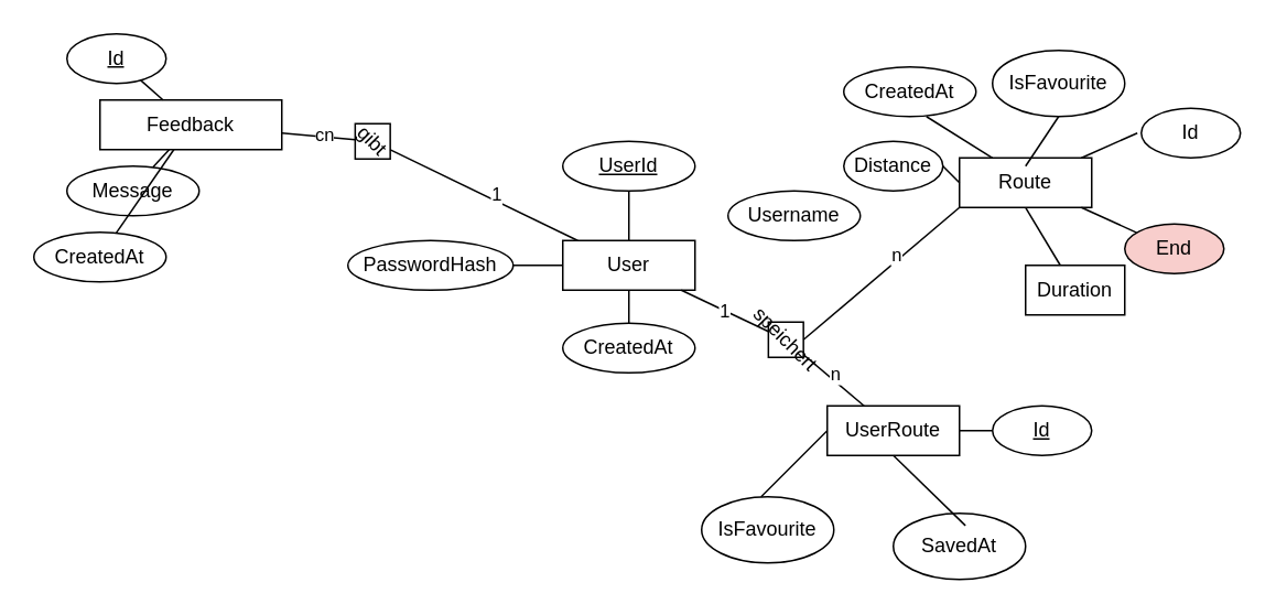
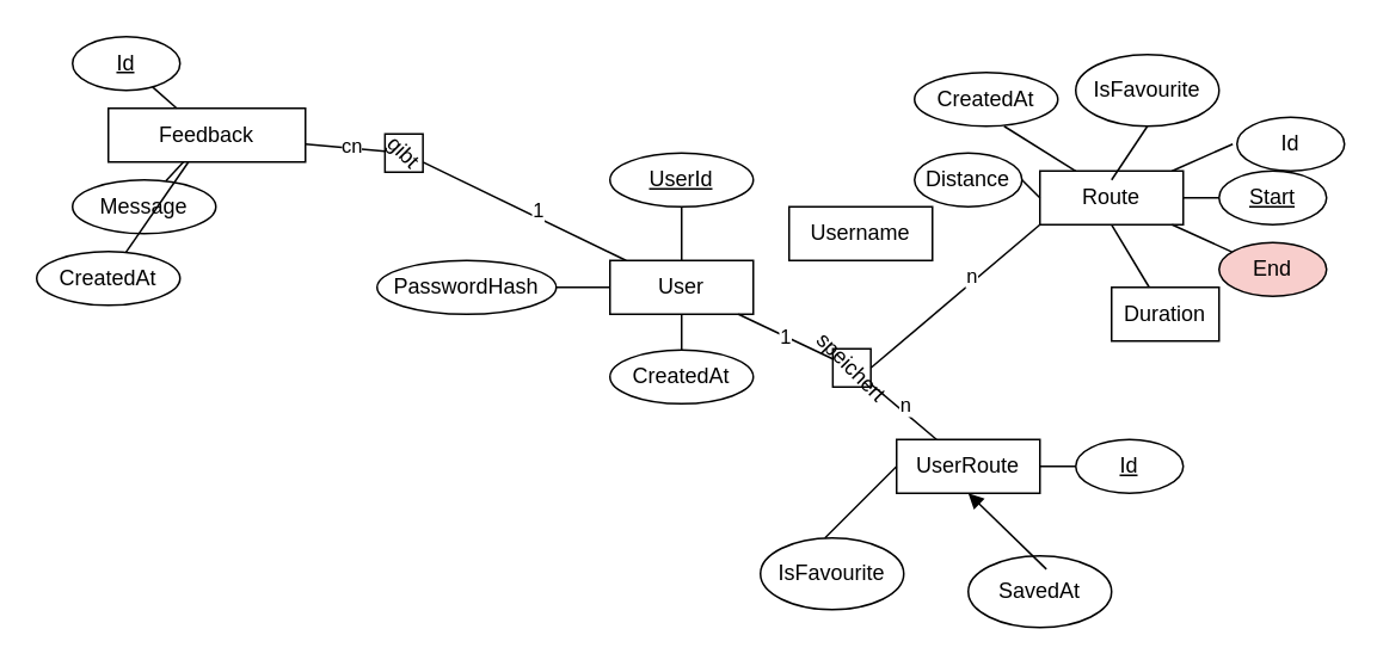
+ <mxCell id="22" style="endArrow=none;" parent="1" source="11" target="3" edge="1"><mxGeometry relative="1" as="geometry" /></mxCell>
+ <mxCell id="11" value="&lt;u&gt;Start&lt;/u&gt;" style="ellipse;whiteSpace=wrap;html=1;" parent="1" vertex="1"><mxGeometry x="680" y="95.01" width="60" height="30" as="geometry" /></mxCell>
- <mxCell id="7" value="Username" style="ellipse;whiteSpace=wrap;html=1;" parent="1" vertex="1"><mxGeometry x="440" y="115.01" width="80" height="30" as="geometry" /></mxCell>
+ <mxCell id="7" value="Username" style="whiteSpace=wrap;html=1;rounded=0;" parent="1" vertex="1"><mxGeometry x="440" y="115.01" width="80" height="30" as="geometry" /></mxCell>
- <mxCell id="42" value="" style="endArrow=none;html=1;rounded=0;exitX=0.545;exitY=0.185;exitDx=0;exitDy=0;exitPerimeter=0;entryX=0.5;entryY=1;entryDx=0;entryDy=0;" parent="1" source="41" target="4" edge="1"><mxGeometry width="50" height="50" relative="1" as="geometry"><mxPoint x="490" y="330" as="sourcePoint" /><mxPoint x="544" y="298" as="targetPoint" /></mxGeometry></mxCell>
+ <mxCell id="42" value="" style="endArrow=block;html=1;rounded=0;exitX=0.545;exitY=0.185;exitDx=0;exitDy=0;exitPerimeter=0;entryX=0.5;entryY=1;entryDx=0;entryDy=0;" parent="1" source="41" target="4" edge="1"><mxGeometry width="50" height="50" relative="1" as="geometry"><mxPoint x="490" y="330" as="sourcePoint" /><mxPoint x="544" y="298" as="targetPoint" /></mxGeometry></mxCell>
